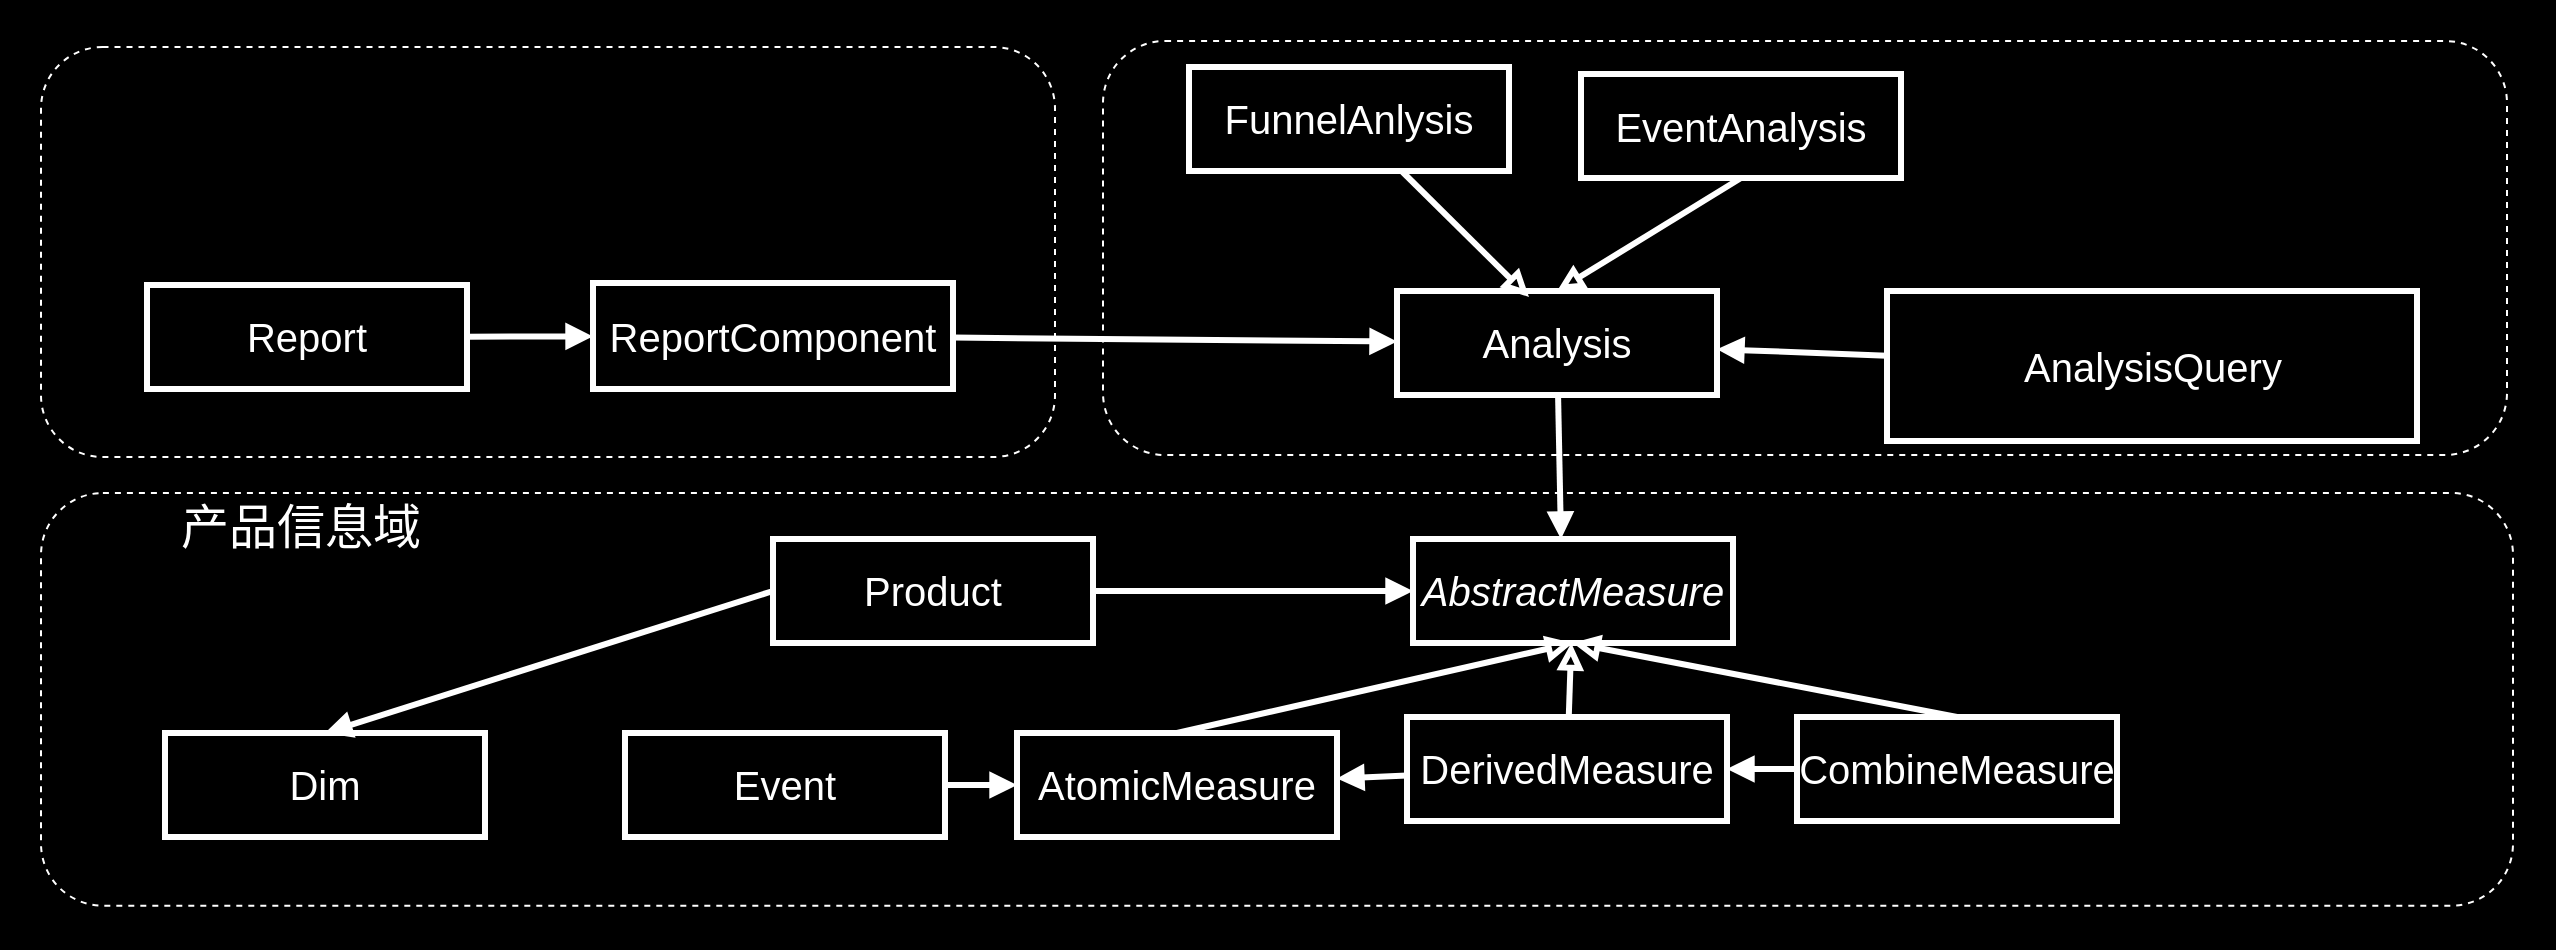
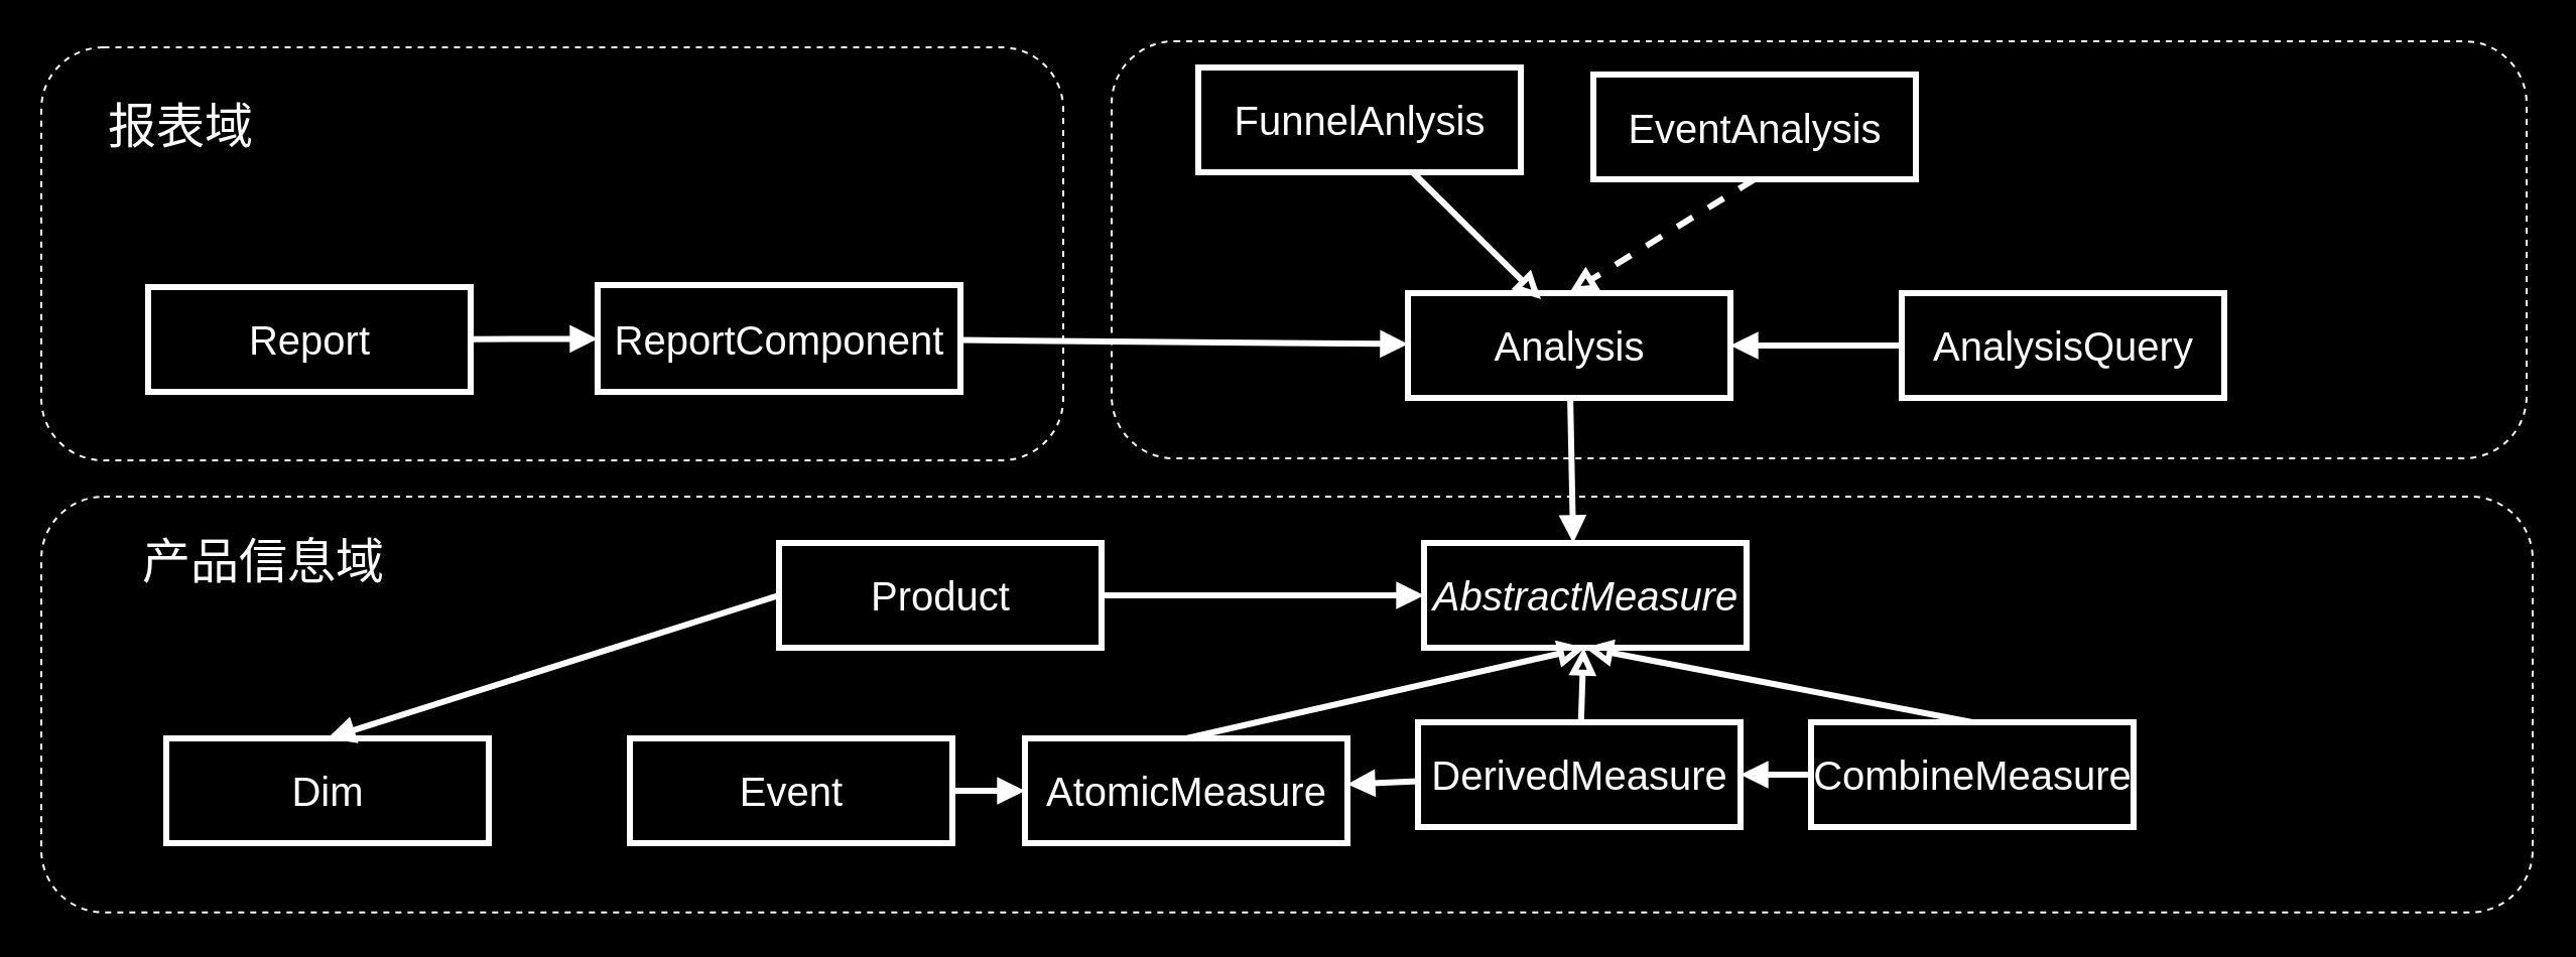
+ <mxCell id="32" value="&lt;font style=&quot;font-size: 24px&quot; color=&quot;#ffffff&quot;&gt;报表域&lt;/font&gt;" style="text;html=1;strokeColor=none;fillColor=none;align=center;verticalAlign=middle;whiteSpace=wrap;rounded=0;dashed=1;" vertex="1" parent="1"><mxGeometry x="41" y="52.5" width="97" height="20" as="geometry" /></mxCell>
- <mxCell id="10" style="edgeStyle=none;rounded=0;orthogonalLoop=1;jettySize=auto;html=1;entryX=0.5;entryY=0;entryDx=0;entryDy=0;fontSize=20;fontColor=#FFFFFF;endArrow=block;endFill=0;strokeColor=#FFFFFF;strokeWidth=3;exitX=0.5;exitY=1;exitDx=0;exitDy=0;" parent="1" source="11" target="9" edge="1"><mxGeometry relative="1" as="geometry" /></mxCell>
+ <mxCell id="10" style="edgeStyle=none;rounded=0;orthogonalLoop=1;jettySize=auto;html=1;entryX=0.5;entryY=0;entryDx=0;entryDy=0;fontSize=20;fontColor=#FFFFFF;endArrow=block;endFill=0;strokeColor=#FFFFFF;strokeWidth=3;exitX=0.5;exitY=1;exitDx=0;exitDy=0;dashed=1;" parent="1" source="11" target="9" edge="1"><mxGeometry relative="1" as="geometry" /></mxCell>
- <mxCell id="7" value="&lt;span style=&quot;color: rgb(255, 255, 255); font-size: 20px;&quot;&gt;&lt;font style=&quot;font-size: 20px;&quot;&gt;AnalysisQuery&lt;/font&gt;&lt;/span&gt;" style="html=1;strokeColor=#FFFFFF;strokeWidth=3;fillColor=none;fontSize=20;" parent="1" vertex="1"><mxGeometry x="943" y="145" width="265" height="75" as="geometry" /></mxCell>
+ <mxCell id="7" value="&lt;span style=&quot;color: rgb(255, 255, 255); font-size: 20px;&quot;&gt;&lt;font style=&quot;font-size: 20px;&quot;&gt;AnalysisQuery&lt;/font&gt;&lt;/span&gt;" style="html=1;strokeColor=#FFFFFF;strokeWidth=3;fillColor=none;fontSize=20;" parent="1" vertex="1"><mxGeometry x="943" y="145" width="160" height="52" as="geometry" /></mxCell>
- <mxCell id="33" value="&lt;font style=&quot;font-size: 24px&quot; color=&quot;#ffffff&quot;&gt;产品信息域&lt;/font&gt;" style="text;html=1;strokeColor=none;fillColor=none;align=center;verticalAlign=middle;whiteSpace=wrap;rounded=0;dashed=1;" vertex="1" parent="1"><mxGeometry x="73" y="254" width="155" height="20" as="geometry" /></mxCell>
+ <mxCell id="33" value="&lt;font style=&quot;font-size: 24px&quot; color=&quot;#ffffff&quot;&gt;产品信息域&lt;/font&gt;" style="text;html=1;strokeColor=none;fillColor=none;align=center;verticalAlign=middle;whiteSpace=wrap;rounded=0;dashed=1;" vertex="1" parent="1"><mxGeometry x="53" y="269" width="155" height="20" as="geometry" /></mxCell>
